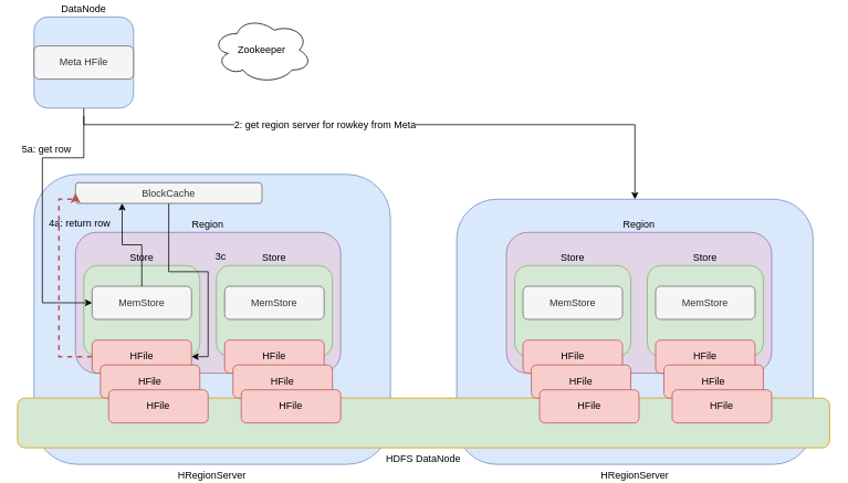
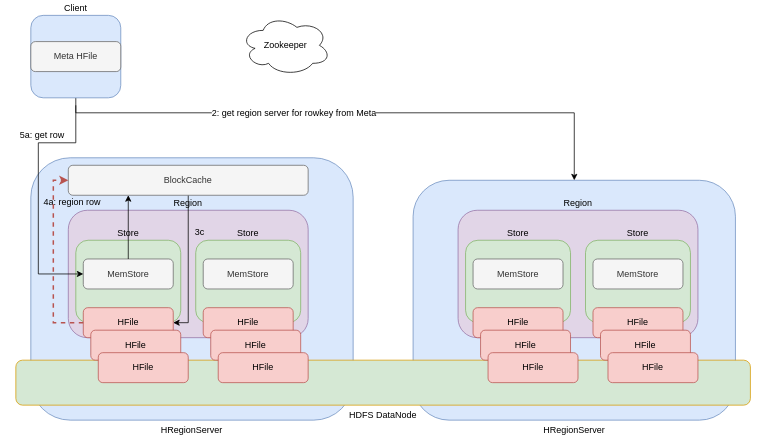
- <mxCell id="24" value="DataNode" style="rounded=1;whiteSpace=wrap;html=1;fillColor=#dae8fc;strokeColor=#6c8ebf;labelPosition=center;verticalLabelPosition=top;align=center;verticalAlign=bottom;" parent="1" vertex="1"><mxGeometry x="40" y="20" width="120" height="110" as="geometry" /></mxCell>
+ <mxCell id="24" value="Client" style="rounded=1;whiteSpace=wrap;html=1;fillColor=#dae8fc;strokeColor=#6c8ebf;labelPosition=center;verticalLabelPosition=top;align=center;verticalAlign=bottom;" parent="1" vertex="1"><mxGeometry x="40" y="20" width="120" height="110" as="geometry" /></mxCell>
- <mxCell id="25" value="Zookeeper" style="ellipse;shape=cloud;whiteSpace=wrap;html=1;" parent="1" vertex="1"><mxGeometry x="255" y="20" width="120" height="80" as="geometry" /></mxCell>
+ <mxCell id="25" value="Zookeeper" style="ellipse;shape=cloud;whiteSpace=wrap;html=1;" parent="1" vertex="1"><mxGeometry x="320" y="20" width="120" height="80" as="geometry" /></mxCell>
- <mxCell id="41" value="BlockCache" style="rounded=1;whiteSpace=wrap;html=1;labelPosition=center;verticalLabelPosition=middle;align=center;verticalAlign=middle;fillColor=#f5f5f5;strokeColor=#666666;fontColor=#333333;" parent="1" vertex="1"><mxGeometry x="90" y="220" width="225" height="25" as="geometry" /></mxCell>
+ <mxCell id="41" value="BlockCache" style="rounded=1;whiteSpace=wrap;html=1;labelPosition=center;verticalLabelPosition=middle;align=center;verticalAlign=middle;fillColor=#f5f5f5;strokeColor=#666666;fontColor=#333333;" parent="1" vertex="1"><mxGeometry x="90" y="220" width="320" height="40" as="geometry" /></mxCell>
- <mxCell id="20" value="4a: return row" style="text;html=1;align=center;verticalAlign=middle;resizable=0;points=[];;autosize=1;" parent="5" vertex="1"><mxGeometry x="-40" y="-20" width="90" height="20" as="geometry" /></mxCell>
+ <mxCell id="20" value="4a: region row" style="text;html=1;align=center;verticalAlign=middle;resizable=0;points=[];;autosize=1;" parent="5" vertex="1"><mxGeometry x="-40" y="-20" width="90" height="20" as="geometry" /></mxCell>
